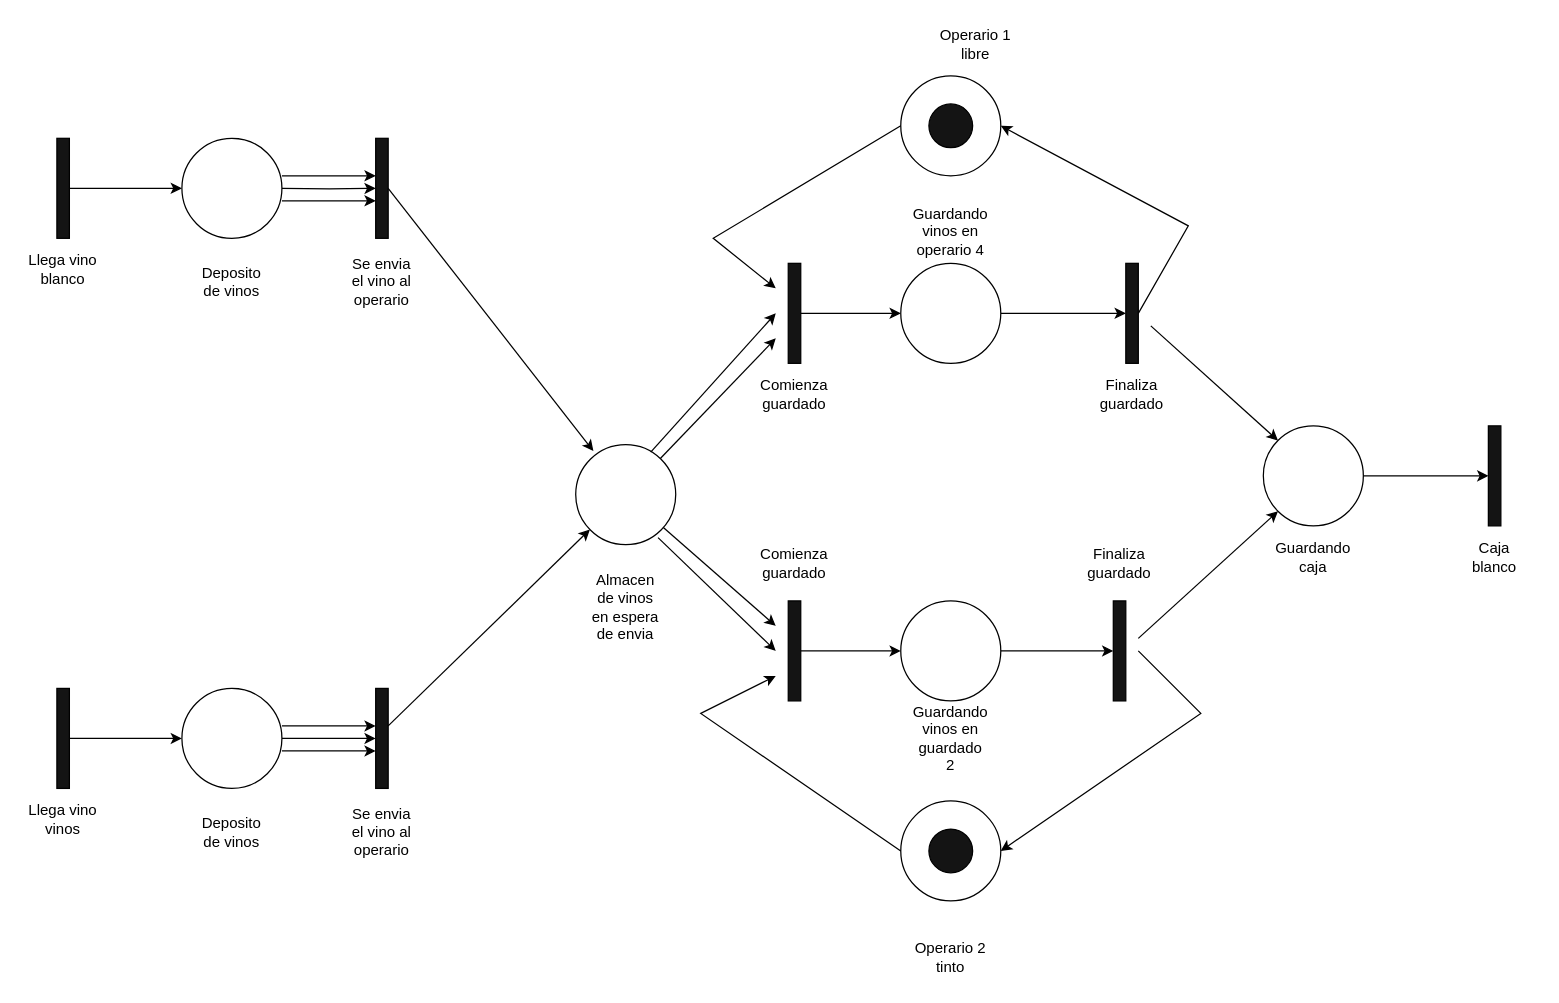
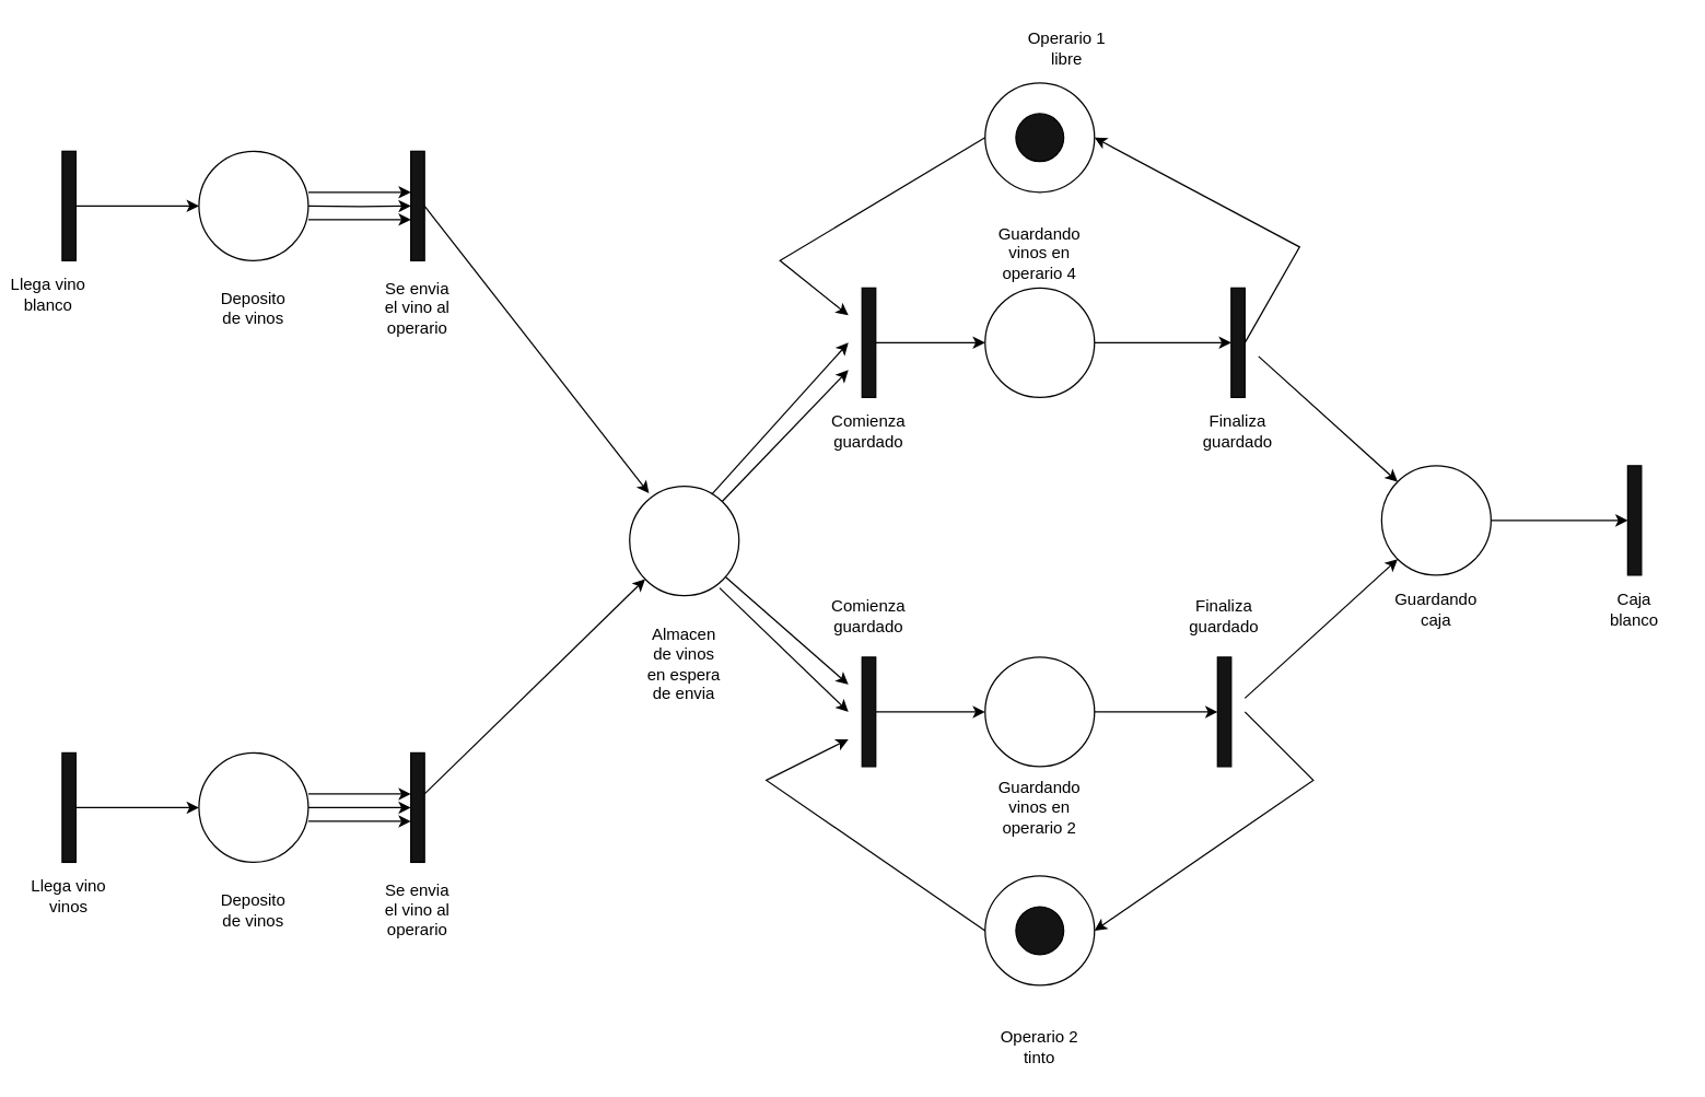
- <mxCell id="5" value="&lt;div&gt;Llega vino&lt;/div&gt;&lt;div&gt;blanco&lt;br&gt;&lt;/div&gt;" style="text;html=1;align=center;verticalAlign=middle;whiteSpace=wrap;rounded=0;" vertex="1" parent="1"><mxGeometry x="20" y="200" width="60" height="30" as="geometry" /></mxCell>
+ <mxCell id="5" value="&lt;div&gt;Llega vino&lt;/div&gt;&lt;div&gt;blanco&lt;br&gt;&lt;/div&gt;" style="text;html=1;align=center;verticalAlign=middle;whiteSpace=wrap;rounded=0;" vertex="1" parent="1"><mxGeometry x="5" y="200" width="60" height="30" as="geometry" /></mxCell>
- <mxCell id="44" value="Guardando vinos en guardado 2" style="text;html=1;align=center;verticalAlign=middle;whiteSpace=wrap;rounded=0;" vertex="1" parent="1"><mxGeometry x="730" y="575" width="60" height="30" as="geometry" /></mxCell>
+ <mxCell id="44" value="Guardando vinos en operario 2" style="text;html=1;align=center;verticalAlign=middle;whiteSpace=wrap;rounded=0;" vertex="1" parent="1"><mxGeometry x="730" y="575" width="60" height="30" as="geometry" /></mxCell>
